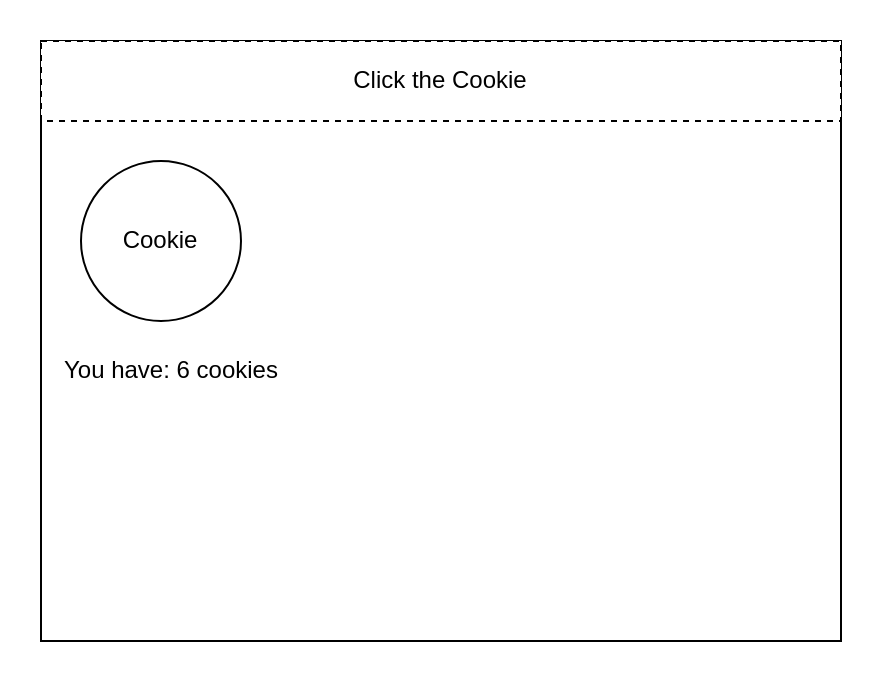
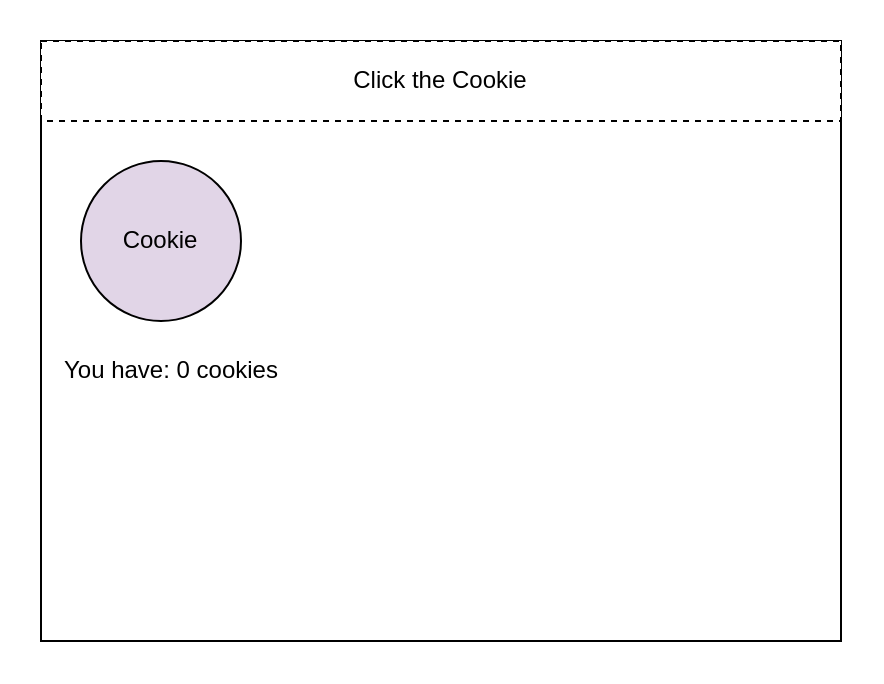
- <mxCell id="4" value="Cookie" style="ellipse;whiteSpace=wrap;html=1;aspect=fixed;" vertex="1" parent="1"><mxGeometry x="40" y="80" width="80" height="80" as="geometry" /></mxCell>
+ <mxCell id="4" value="Cookie" style="ellipse;whiteSpace=wrap;html=1;aspect=fixed;fillColor=#e1d5e7;" vertex="1" parent="1"><mxGeometry x="40" y="80" width="80" height="80" as="geometry" /></mxCell>
- <mxCell id="5" value="You have: 6 cookies" style="text;html=1;strokeColor=none;fillColor=none;align=left;verticalAlign=middle;whiteSpace=wrap;rounded=0;" vertex="1" parent="1"><mxGeometry x="30" y="170" width="160" height="30" as="geometry" /></mxCell>
+ <mxCell id="5" value="You have: 0 cookies" style="text;html=1;strokeColor=none;fillColor=none;align=left;verticalAlign=middle;whiteSpace=wrap;rounded=0;" vertex="1" parent="1"><mxGeometry x="30" y="170" width="160" height="30" as="geometry" /></mxCell>
